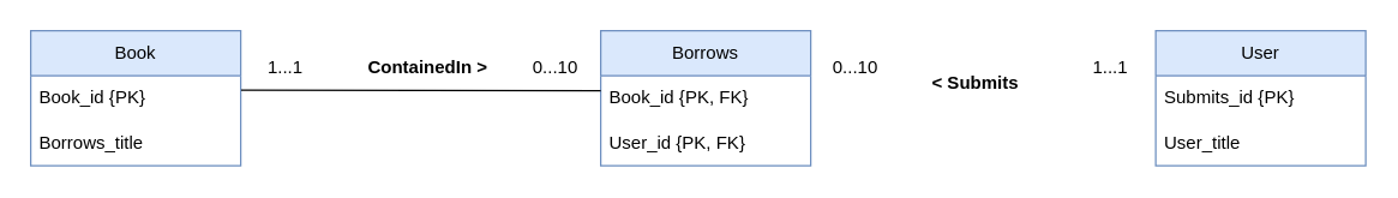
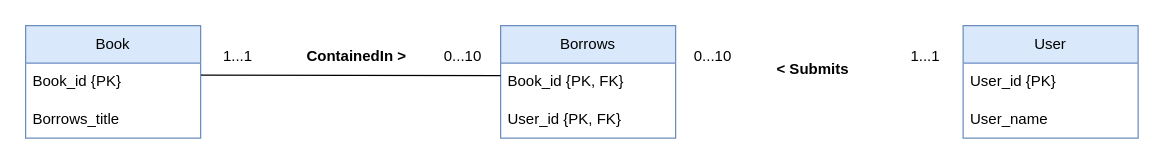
- <mxCell id="9" value="Submits_id {PK}" style="text;strokeColor=none;fillColor=none;align=left;verticalAlign=middle;spacingLeft=4;spacingRight=4;overflow=hidden;points=[[0,0.5],[1,0.5]];portConstraint=eastwest;rotatable=0;whiteSpace=wrap;html=1;" vertex="1" parent="8"><mxGeometry y="30" width="140" height="30" as="geometry" /></mxCell>
+ <mxCell id="9" value="User_id {PK}" style="text;strokeColor=none;fillColor=none;align=left;verticalAlign=middle;spacingLeft=4;spacingRight=4;overflow=hidden;points=[[0,0.5],[1,0.5]];portConstraint=eastwest;rotatable=0;whiteSpace=wrap;html=1;" vertex="1" parent="8"><mxGeometry y="30" width="140" height="30" as="geometry" /></mxCell>
- <mxCell id="10" value="User_title" style="text;strokeColor=none;fillColor=none;align=left;verticalAlign=middle;spacingLeft=4;spacingRight=4;overflow=hidden;points=[[0,0.5],[1,0.5]];portConstraint=eastwest;rotatable=0;whiteSpace=wrap;html=1;" vertex="1" parent="8"><mxGeometry y="60" width="140" height="30" as="geometry" /></mxCell>
+ <mxCell id="10" value="User_name" style="text;strokeColor=none;fillColor=none;align=left;verticalAlign=middle;spacingLeft=4;spacingRight=4;overflow=hidden;points=[[0,0.5],[1,0.5]];portConstraint=eastwest;rotatable=0;whiteSpace=wrap;html=1;" vertex="1" parent="8"><mxGeometry y="60" width="140" height="30" as="geometry" /></mxCell>
